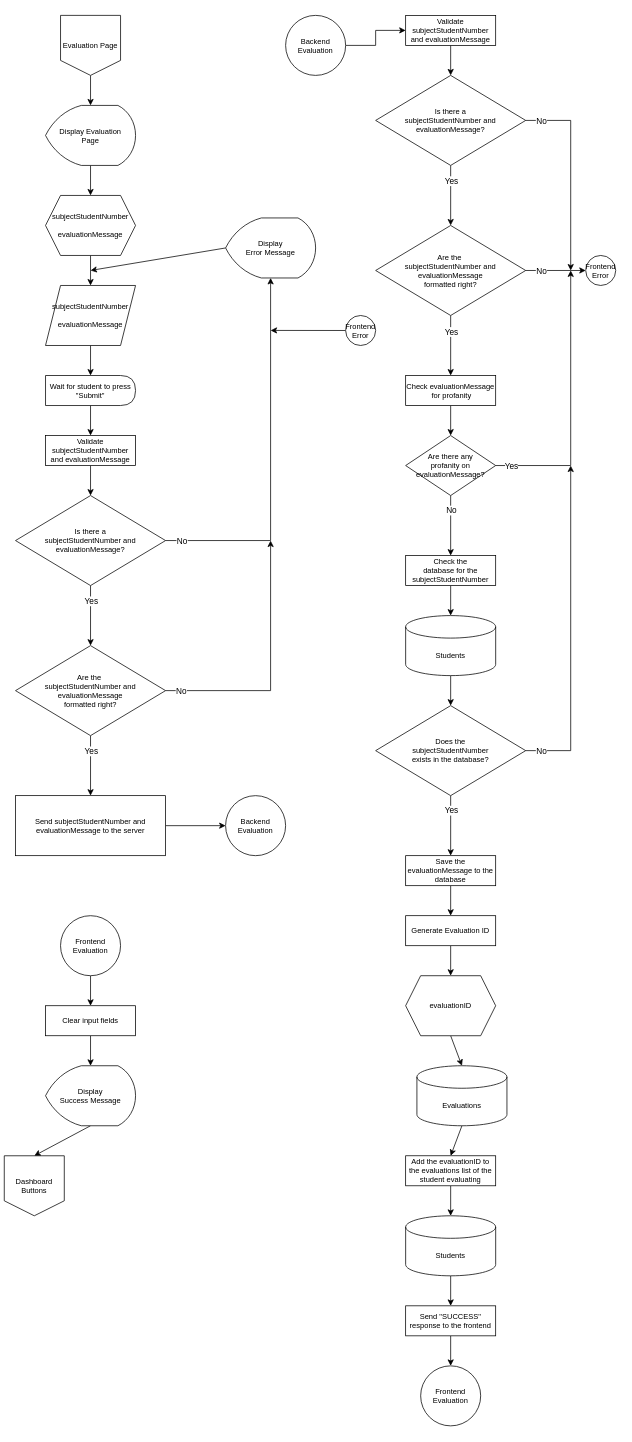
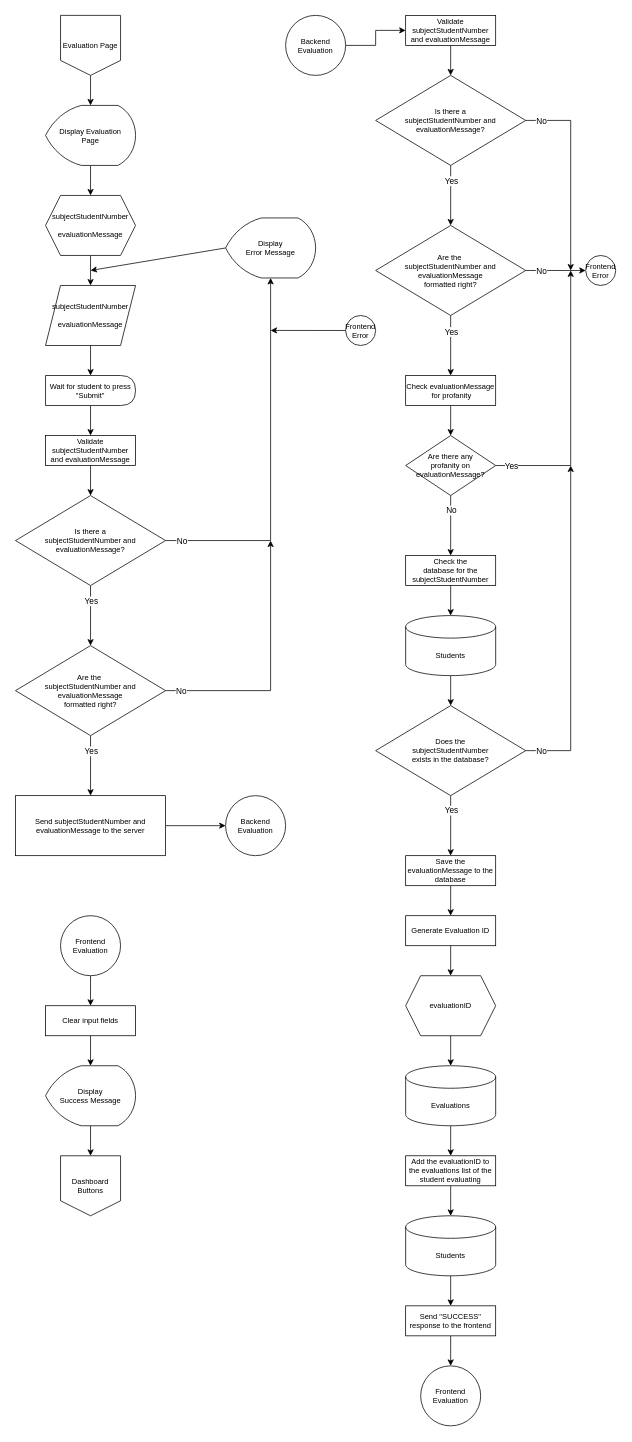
- <mxCell id="69" value="Evaluations" style="shape=cylinder3;whiteSpace=wrap;html=1;boundedLbl=1;backgroundOutline=1;size=15;fontSize=10;fontFamily=Helvetica;rounded=0;" parent="1" vertex="1"><mxGeometry x="555" y="1420" width="120" height="80" as="geometry" /></mxCell>
+ <mxCell id="69" value="Evaluations" style="shape=cylinder3;whiteSpace=wrap;html=1;boundedLbl=1;backgroundOutline=1;size=15;fontSize=10;fontFamily=Helvetica;rounded=0;" parent="1" vertex="1"><mxGeometry x="540" y="1420" width="120" height="80" as="geometry" /></mxCell>
- <mxCell id="83" value="Dashboard Buttons" style="shape=offPageConnector;whiteSpace=wrap;html=1;strokeWidth=1;fontFamily=Helvetica;fontSize=10;size=0.25;rounded=0;" parent="1" vertex="1"><mxGeometry x="5" y="1540" width="80" height="80" as="geometry" /></mxCell>
+ <mxCell id="83" value="Dashboard Buttons" style="shape=offPageConnector;whiteSpace=wrap;html=1;strokeWidth=1;fontFamily=Helvetica;fontSize=10;size=0.25;rounded=0;" parent="1" vertex="1"><mxGeometry x="80" y="1540" width="80" height="80" as="geometry" /></mxCell>
